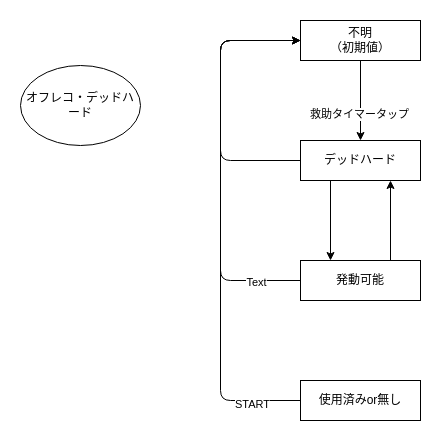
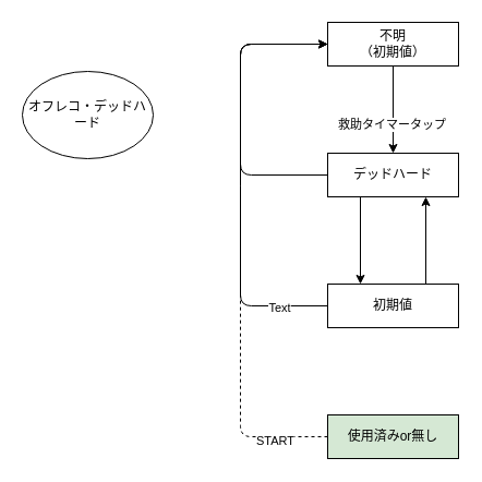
- <mxCell id="11" value="発動可能" style="rounded=0;whiteSpace=wrap;html=1;" vertex="1" parent="1"><mxGeometry x="300" y="260" width="120" height="40" as="geometry" /></mxCell>
+ <mxCell id="11" value="初期値" style="rounded=0;whiteSpace=wrap;html=1;" vertex="1" parent="1"><mxGeometry x="300" y="260" width="120" height="40" as="geometry" /></mxCell>
- <mxCell id="12" style="edgeStyle=none;html=1;exitX=0;exitY=0.5;exitDx=0;exitDy=0;entryX=0;entryY=0.5;entryDx=0;entryDy=0;" edge="1" parent="1" source="14" target="4"><mxGeometry relative="1" as="geometry"><Array as="points"><mxPoint x="220" y="400" /><mxPoint x="220" y="40" /></Array></mxGeometry></mxCell>
+ <mxCell id="12" style="edgeStyle=none;html=1;exitX=0;exitY=0.5;exitDx=0;exitDy=0;entryX=0;entryY=0.5;entryDx=0;entryDy=0;dashed=1;" edge="1" parent="1" source="14" target="4"><mxGeometry relative="1" as="geometry"><Array as="points"><mxPoint x="220" y="400" /><mxPoint x="220" y="40" /></Array></mxGeometry></mxCell>
- <mxCell id="14" value="使用済みor無し" style="rounded=0;whiteSpace=wrap;html=1;" vertex="1" parent="1"><mxGeometry x="300" y="380" width="120" height="40" as="geometry" /></mxCell>
+ <mxCell id="14" value="使用済みor無し" style="rounded=0;whiteSpace=wrap;html=1;fillColor=#d5e8d4;" vertex="1" parent="1"><mxGeometry x="300" y="380" width="120" height="40" as="geometry" /></mxCell>
